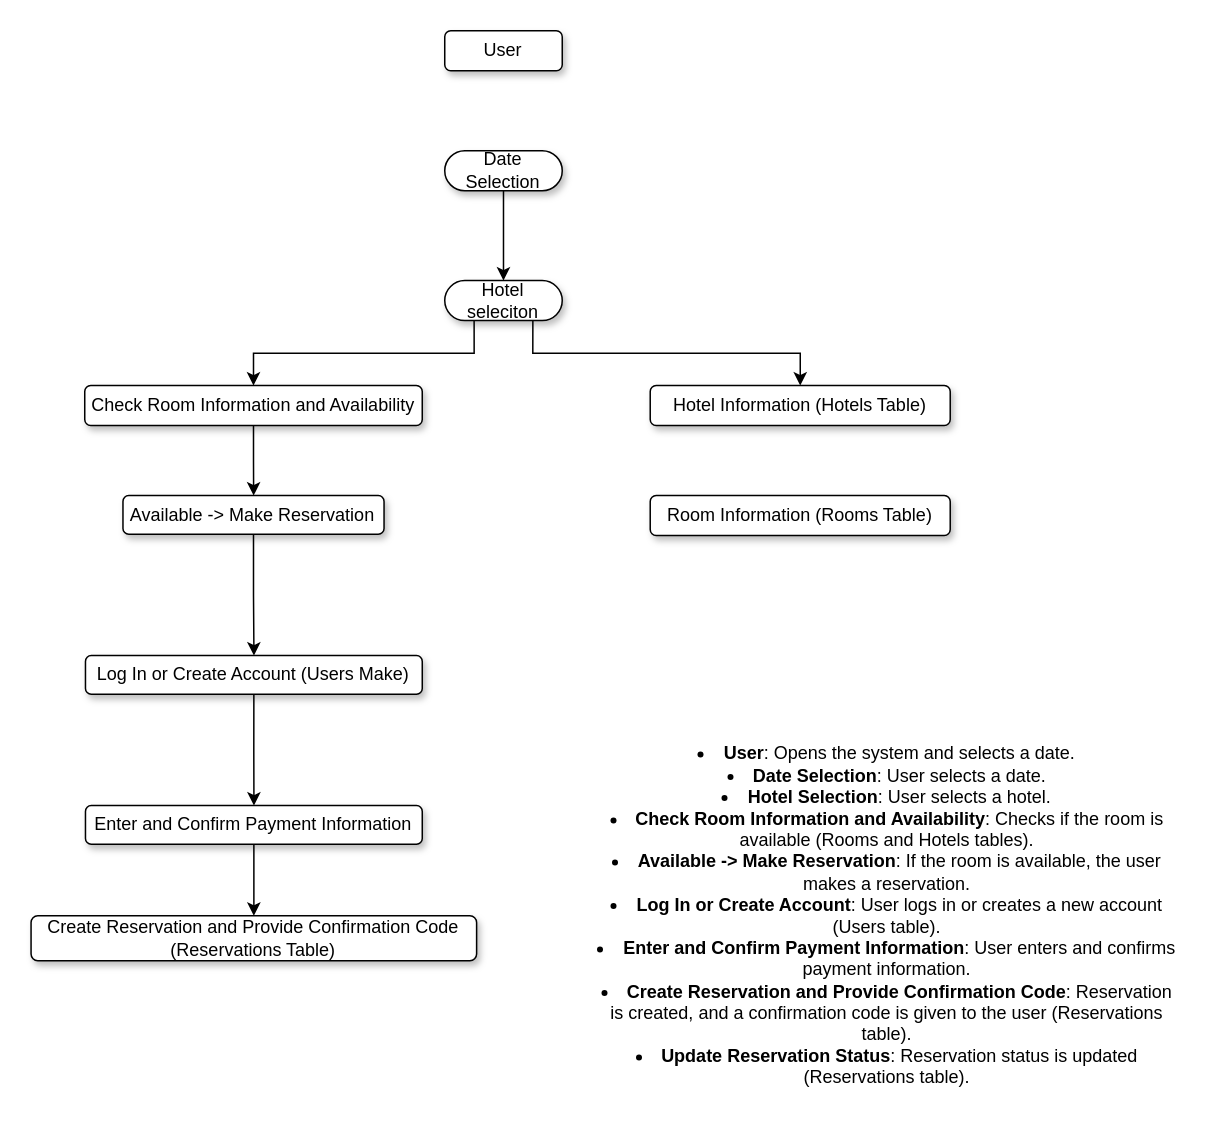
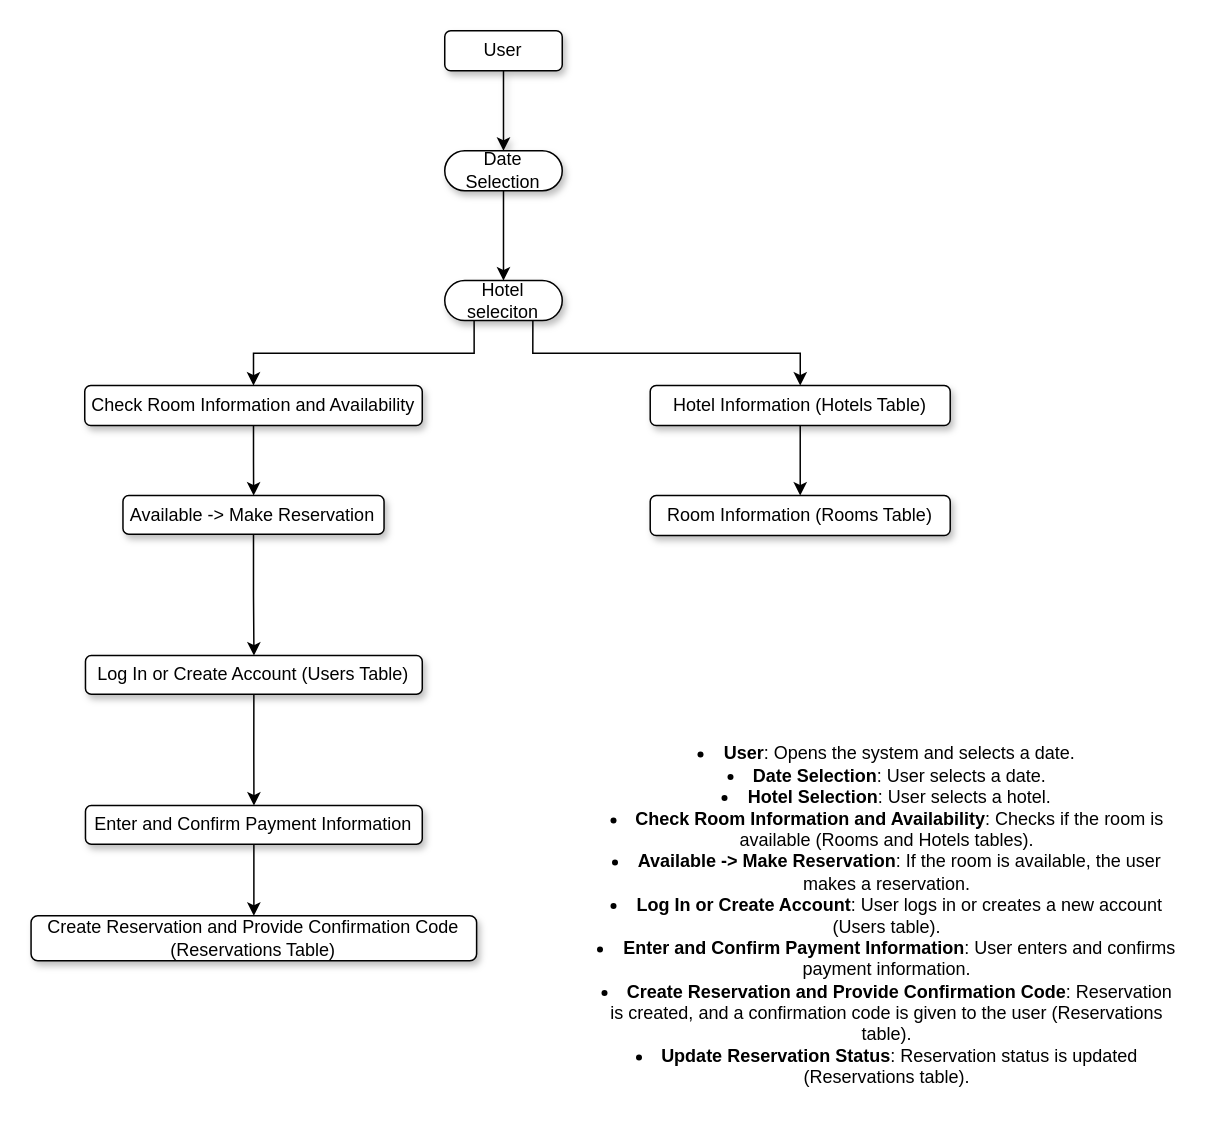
+ <mxCell id="2" value="" style="edgeStyle=orthogonalEdgeStyle;rounded=0;orthogonalLoop=1;jettySize=auto;html=1;shadow=1;fontSize=12;" edge="1" parent="1" source="3" target="5"><mxGeometry relative="1" as="geometry" /></mxCell>
+ <mxCell id="6" style="edgeStyle=orthogonalEdgeStyle;rounded=0;orthogonalLoop=1;jettySize=auto;html=1;exitX=0.5;exitY=0;exitDx=0;exitDy=0;" edge="1" parent="1" source="7" target="15"><mxGeometry relative="1" as="geometry" /></mxCell>
- <mxCell id="17" value="Log In or Create Account (Users Make) " style="whiteSpace=wrap;html=1;rounded=1;shadow=1;fontSize=12;direction=west;" vertex="1" parent="1"><mxGeometry x="56.47" y="436.56" width="224.53" height="25.78" as="geometry" /></mxCell>
+ <mxCell id="17" value="Log In or Create Account (Users Table) " style="whiteSpace=wrap;html=1;rounded=1;shadow=1;fontSize=12;direction=west;" vertex="1" parent="1"><mxGeometry x="56.47" y="436.56" width="224.53" height="25.78" as="geometry" /></mxCell>
